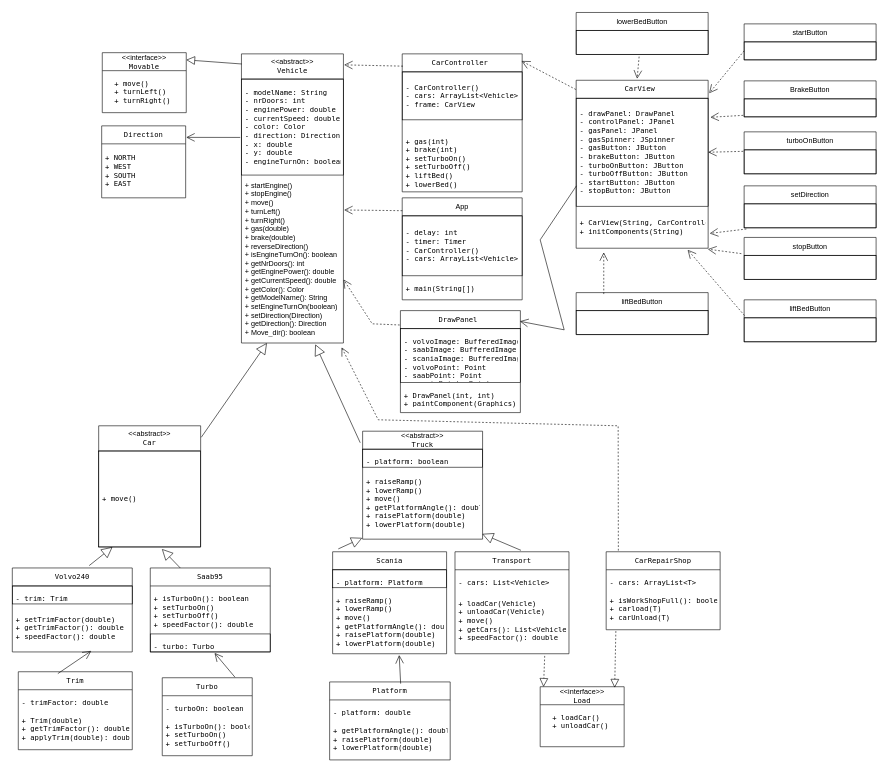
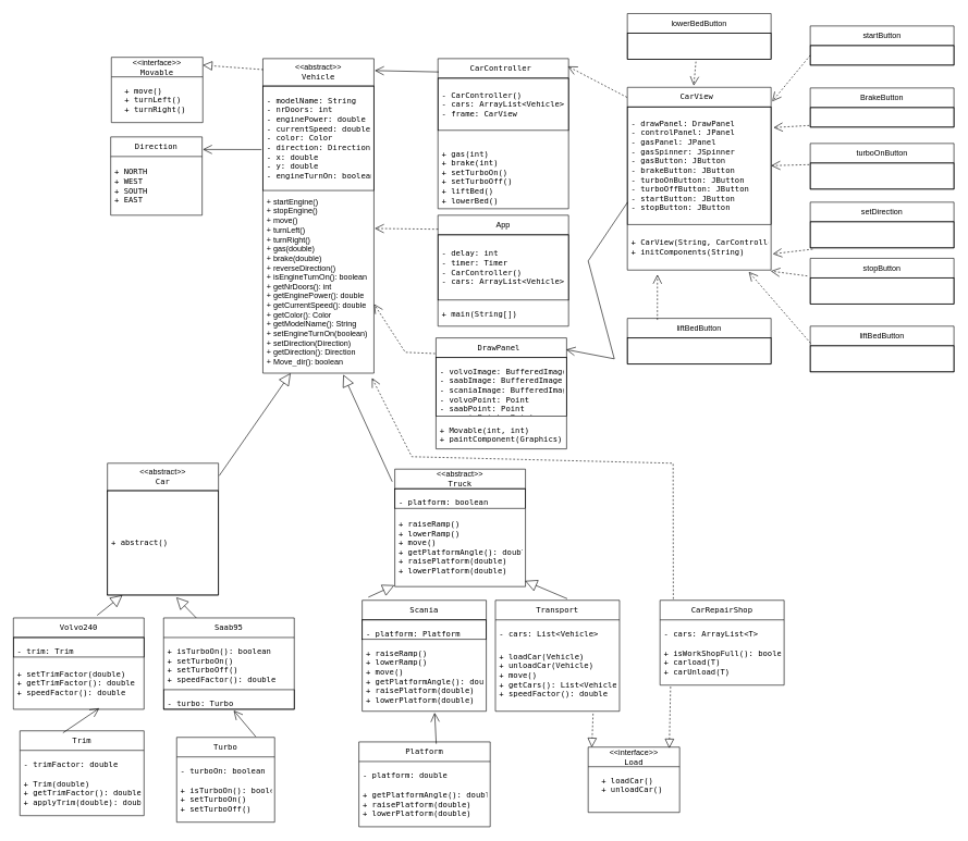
- <mxCell id="60" value="" style="endArrow=block;dashed=0;endFill=0;endSize=12;html=1;rounded=0;exitX=0.003;exitY=0.035;exitDx=0;exitDy=0;exitPerimeter=0;entryX=1;entryY=0.12;entryDx=0;entryDy=0;entryPerimeter=0;" parent="1" source="6" target="2" edge="1"><mxGeometry width="160" relative="1" as="geometry"><mxPoint x="402.51" y="103.46" as="sourcePoint" /><mxPoint x="310" y="106" as="targetPoint" /></mxGeometry></mxCell>
+ <mxCell id="60" value="" style="endArrow=block;dashed=1;endFill=0;endSize=12;html=1;rounded=0;exitX=0.003;exitY=0.035;exitDx=0;exitDy=0;exitPerimeter=0;entryX=1;entryY=0.12;entryDx=0;entryDy=0;entryPerimeter=0;" parent="1" source="6" target="2" edge="1"><mxGeometry width="160" relative="1" as="geometry"><mxPoint x="402.51" y="103.46" as="sourcePoint" /><mxPoint x="310" y="106" as="targetPoint" /></mxGeometry></mxCell>
- <mxCell id="72" value="" style="endArrow=open;endSize=12;dashed=1;html=1;rounded=0;entryX=1.007;entryY=0.038;entryDx=0;entryDy=0;entryPerimeter=0;exitX=0.006;exitY=0.089;exitDx=0;exitDy=0;exitPerimeter=0;" parent="1" source="37" target="6" edge="1"><mxGeometry width="160" relative="1" as="geometry"><mxPoint x="660" y="208" as="sourcePoint" /><mxPoint x="572" y="111" as="targetPoint" /></mxGeometry></mxCell>
+ <mxCell id="72" value="" style="endArrow=open;endSize=12;dashed=0;html=1;rounded=0;entryX=1.007;entryY=0.038;entryDx=0;entryDy=0;entryPerimeter=0;exitX=0.006;exitY=0.089;exitDx=0;exitDy=0;exitPerimeter=0;" parent="1" source="37" target="6" edge="1"><mxGeometry width="160" relative="1" as="geometry"><mxPoint x="660" y="208" as="sourcePoint" /><mxPoint x="572" y="111" as="targetPoint" /></mxGeometry></mxCell>
- <mxCell id="45" value="&lt;pre&gt;&lt;code class=&quot;code-container&quot; role=&quot;text&quot;&gt;+ DrawPanel(int, int)&lt;br/&gt;+ paintComponent(Graphics)&lt;/code&gt;&lt;/pre&gt;" style="text;strokeColor=none;fillColor=none;align=left;verticalAlign=middle;spacingLeft=4;spacingRight=4;overflow=hidden;points=[[0,0.5],[1,0.5]];portConstraint=eastwest;rotatable=0;whiteSpace=wrap;html=1;" parent="43" vertex="1"><mxGeometry y="120" width="200" height="50" as="geometry" /></mxCell>
+ <mxCell id="45" value="&lt;pre&gt;&lt;code class=&quot;code-container&quot; role=&quot;text&quot;&gt;+ Movable(int, int)&lt;br/&gt;+ paintComponent(Graphics)&lt;/code&gt;&lt;/pre&gt;" style="text;strokeColor=none;fillColor=none;align=left;verticalAlign=middle;spacingLeft=4;spacingRight=4;overflow=hidden;points=[[0,0.5],[1,0.5]];portConstraint=eastwest;rotatable=0;whiteSpace=wrap;html=1;" parent="43" vertex="1"><mxGeometry y="120" width="200" height="50" as="geometry" /></mxCell>
- <mxCell id="13" value="&lt;code class=&quot;code-container no-decoration-radius&quot; role=&quot;text&quot;&gt;+ move()&lt;/code&gt;&lt;br&gt;" style="text;strokeColor=default;fillColor=none;align=left;verticalAlign=middle;spacingLeft=4;spacingRight=4;overflow=hidden;points=[[0,0.5],[1,0.5]];portConstraint=eastwest;rotatable=0;whiteSpace=wrap;html=1;glass=0;rounded=0;" parent="12" vertex="1"><mxGeometry y="42" width="170" height="160" as="geometry" /></mxCell>
+ <mxCell id="13" value="&lt;code class=&quot;code-container no-decoration-radius&quot; role=&quot;text&quot;&gt;+ abstract()&lt;/code&gt;&lt;br&gt;" style="text;strokeColor=default;fillColor=none;align=left;verticalAlign=middle;spacingLeft=4;spacingRight=4;overflow=hidden;points=[[0,0.5],[1,0.5]];portConstraint=eastwest;rotatable=0;whiteSpace=wrap;html=1;glass=0;rounded=0;" parent="12" vertex="1"><mxGeometry y="42" width="170" height="160" as="geometry" /></mxCell>
